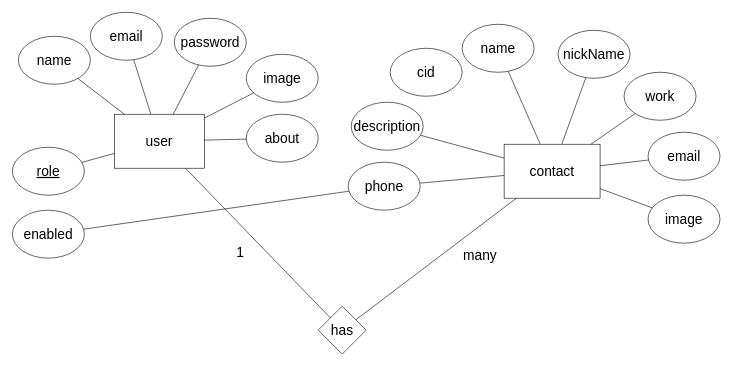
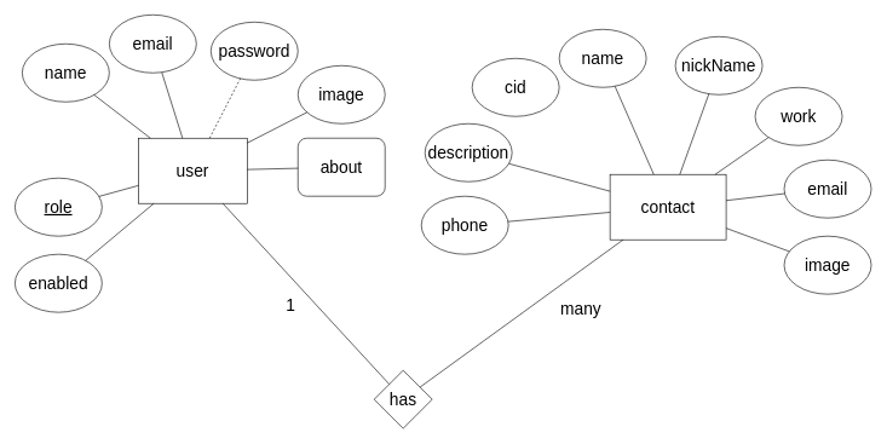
- <mxCell id="13" value="" style="endArrow=none;html=1;rounded=0;fontSize=23;" edge="1" parent="1" source="2" target="6"><mxGeometry width="50" height="50" relative="1" as="geometry"><mxPoint x="348.557" y="145.43" as="sourcePoint" /><mxPoint x="320.004" y="54.58" as="targetPoint" /></mxGeometry></mxCell>
+ <mxCell id="13" value="" style="endArrow=none;html=1;rounded=0;fontSize=23;dashed=1;" edge="1" parent="1" source="2" target="6"><mxGeometry width="50" height="50" relative="1" as="geometry"><mxPoint x="348.557" y="145.43" as="sourcePoint" /><mxPoint x="320.004" y="54.58" as="targetPoint" /></mxGeometry></mxCell>
- <mxCell id="8" value="about" style="ellipse;whiteSpace=wrap;html=1;fontSize=23;" vertex="1" parent="1"><mxGeometry x="410" y="190" width="120" height="80" as="geometry" /></mxCell>
+ <mxCell id="8" value="about" style="whiteSpace=wrap;html=1;fontSize=23;rounded=1;" vertex="1" parent="1"><mxGeometry x="410" y="190" width="120" height="80" as="geometry" /></mxCell>
- <mxCell id="17" value="" style="endArrow=none;html=1;rounded=0;fontSize=23;" edge="1" parent="1" source="10" target="25"><mxGeometry width="50" height="50" relative="1" as="geometry"><mxPoint x="149.996" y="350" as="sourcePoint" /><mxPoint x="204.2" y="334.98" as="targetPoint" /></mxGeometry></mxCell>
+ <mxCell id="17" value="" style="endArrow=none;html=1;rounded=0;fontSize=23;" edge="1" parent="1" source="10" target="2"><mxGeometry width="50" height="50" relative="1" as="geometry"><mxPoint x="149.996" y="350" as="sourcePoint" /><mxPoint x="204.2" y="334.98" as="targetPoint" /></mxGeometry></mxCell>
- <mxCell id="33" value="has" style="rhombus;whiteSpace=wrap;html=1;fontSize=23;" vertex="1" parent="1"><mxGeometry x="530" y="510" width="80" height="80" as="geometry" /></mxCell>
+ <mxCell id="33" value="has" style="rhombus;whiteSpace=wrap;html=1;fontSize=23;" vertex="1" parent="1"><mxGeometry x="515" y="510" width="80" height="80" as="geometry" /></mxCell>
